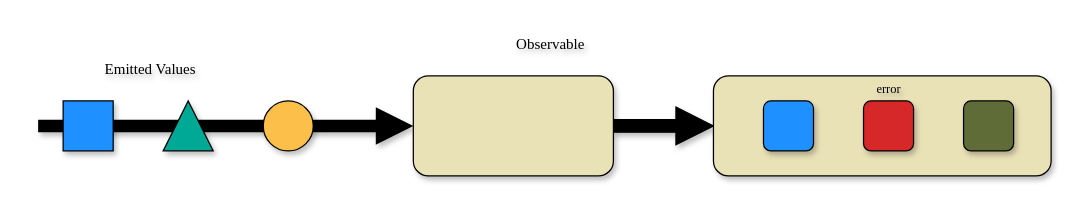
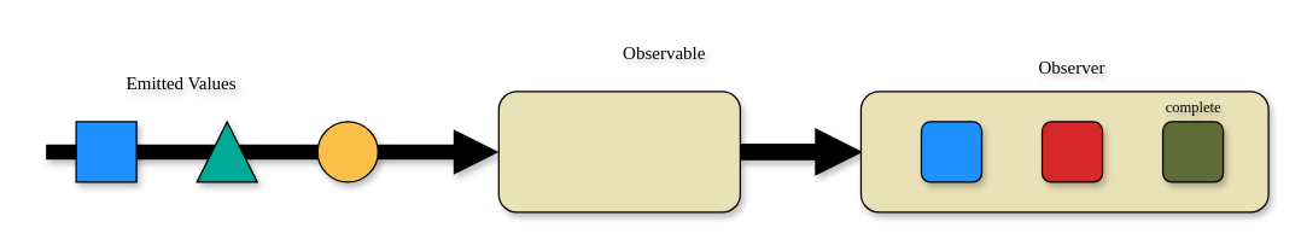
+ <mxCell id="14" value="Observer" style="text;html=1;align=center;verticalAlign=middle;whiteSpace=wrap;rounded=0;shadow=1;fontFamily=Fira Mono;textShadow=1;" vertex="1" parent="1"><mxGeometry x="610" y="30" width="200" height="30" as="geometry" /></mxCell>
- <mxCell id="15" value="error" style="text;html=1;align=center;verticalAlign=middle;whiteSpace=wrap;rounded=0;shadow=1;fontFamily=Fira Mono;fontSize=10;fontColor=#000000;textShadow=1;" vertex="1" parent="1"><mxGeometry x="687.5" y="60" width="45" height="20" as="geometry" /></mxCell>
+ <mxCell id="16" value="complete" style="text;html=1;align=center;verticalAlign=middle;whiteSpace=wrap;rounded=0;shadow=1;fontFamily=Fira Mono;fontSize=10;fontColor=#000000;textShadow=1;" vertex="1" parent="1"><mxGeometry x="767.5" y="60" width="45" height="20" as="geometry" /></mxCell>
